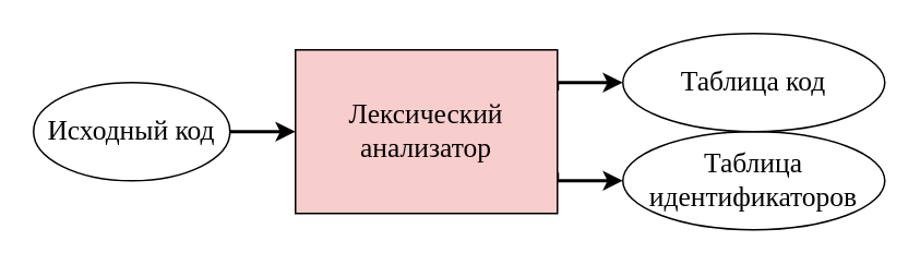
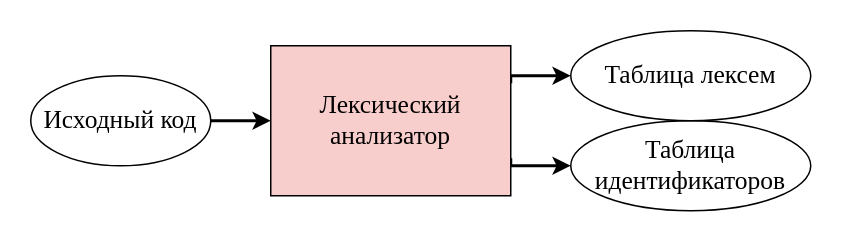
- <mxCell id="8" value="Таблица код" style="ellipse;whiteSpace=wrap;html=1;fontSize=17;fontFamily=Times New Roman;" vertex="1" parent="1"><mxGeometry x="380" y="20" width="160" height="60" as="geometry" /></mxCell>
+ <mxCell id="8" value="Таблица лексем" style="ellipse;whiteSpace=wrap;html=1;fontSize=17;fontFamily=Times New Roman;" vertex="1" parent="1"><mxGeometry x="380" y="20" width="160" height="60" as="geometry" /></mxCell>
